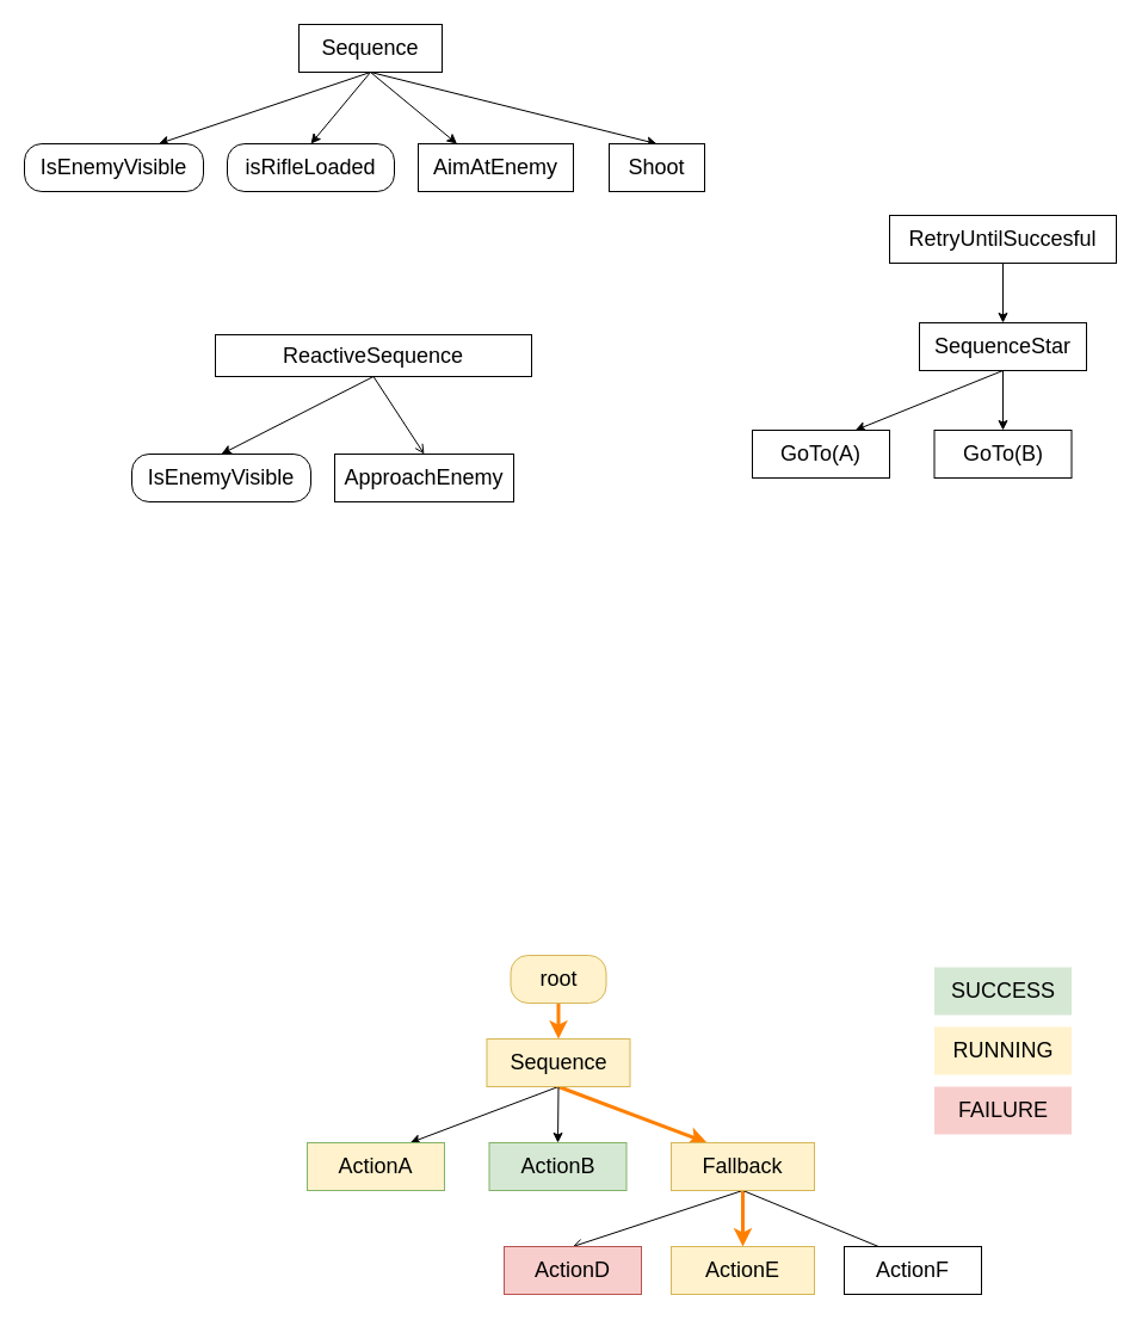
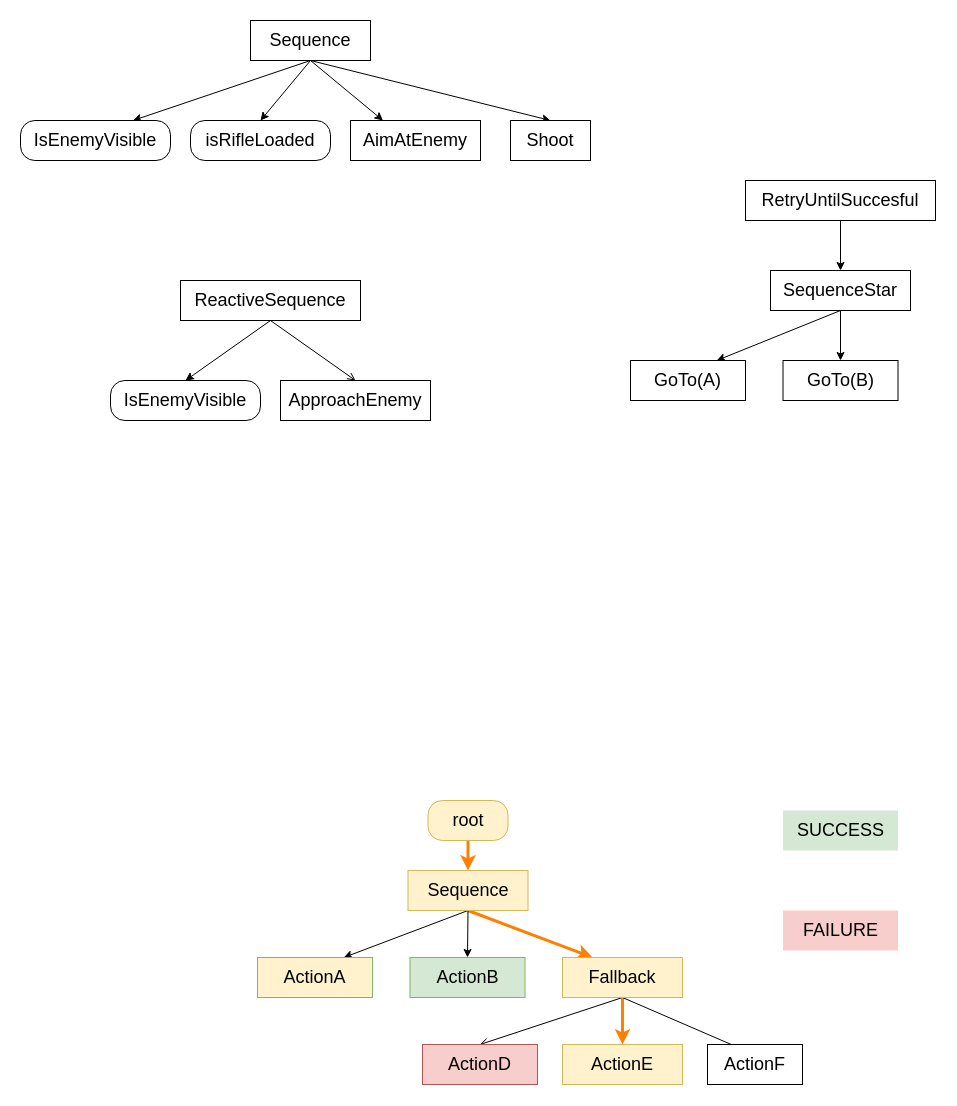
- <mxCell id="13" value="ReactiveSequence" style="rounded=0;whiteSpace=wrap;html=1;fontSize=18;" parent="1" vertex="1"><mxGeometry x="180" y="280" width="265" height="35" as="geometry" /></mxCell>
+ <mxCell id="13" value="ReactiveSequence" style="rounded=0;whiteSpace=wrap;html=1;fontSize=18;" parent="1" vertex="1"><mxGeometry x="180" y="280" width="180" height="40" as="geometry" /></mxCell>
- <mxCell id="38" value="RUNNING" style="rounded=0;whiteSpace=wrap;html=1;fontSize=18;fillColor=#fff2cc;strokeColor=none;" parent="1" vertex="1"><mxGeometry x="782.5" y="860" width="115" height="40" as="geometry" /></mxCell>
- <mxCell id="34" value="ActionF" style="rounded=0;whiteSpace=wrap;html=1;fontSize=18;" parent="1" vertex="1"><mxGeometry x="707" y="1044" width="115" height="40" as="geometry" /></mxCell>
+ <mxCell id="34" value="ActionF" style="rounded=0;whiteSpace=wrap;html=1;fontSize=18;" parent="1" vertex="1"><mxGeometry x="707" y="1044" width="95" height="40" as="geometry" /></mxCell>
